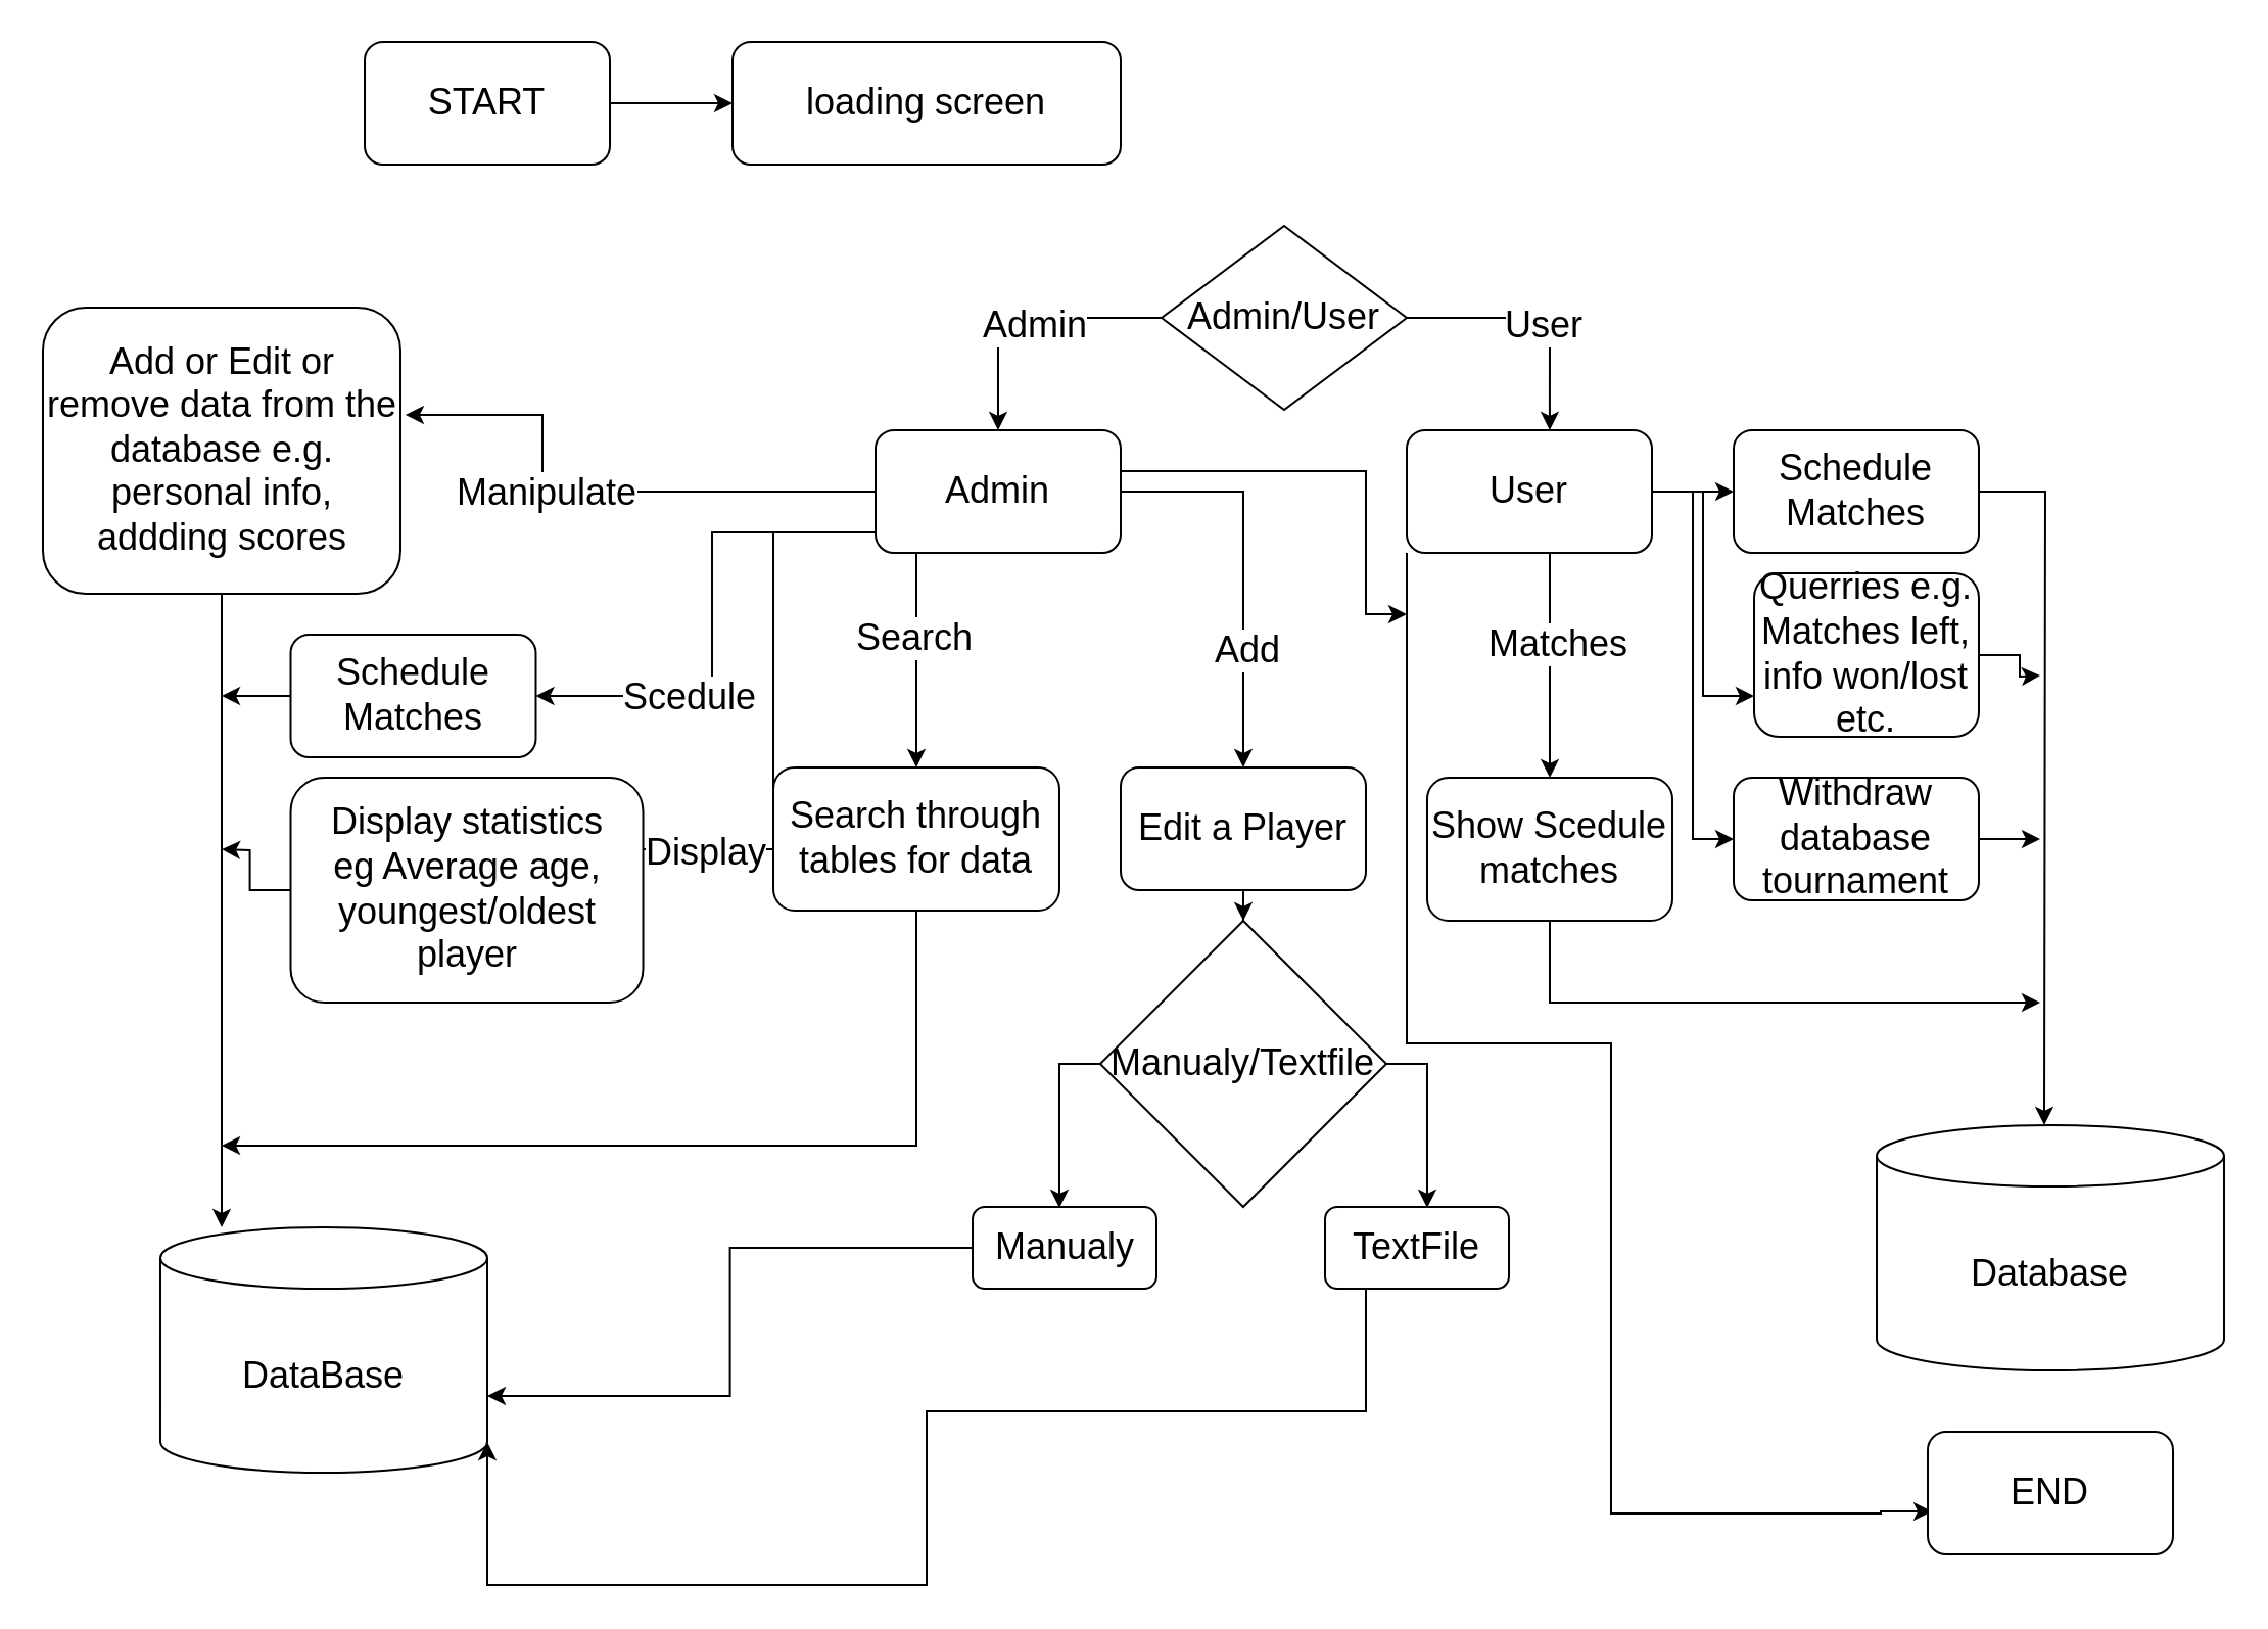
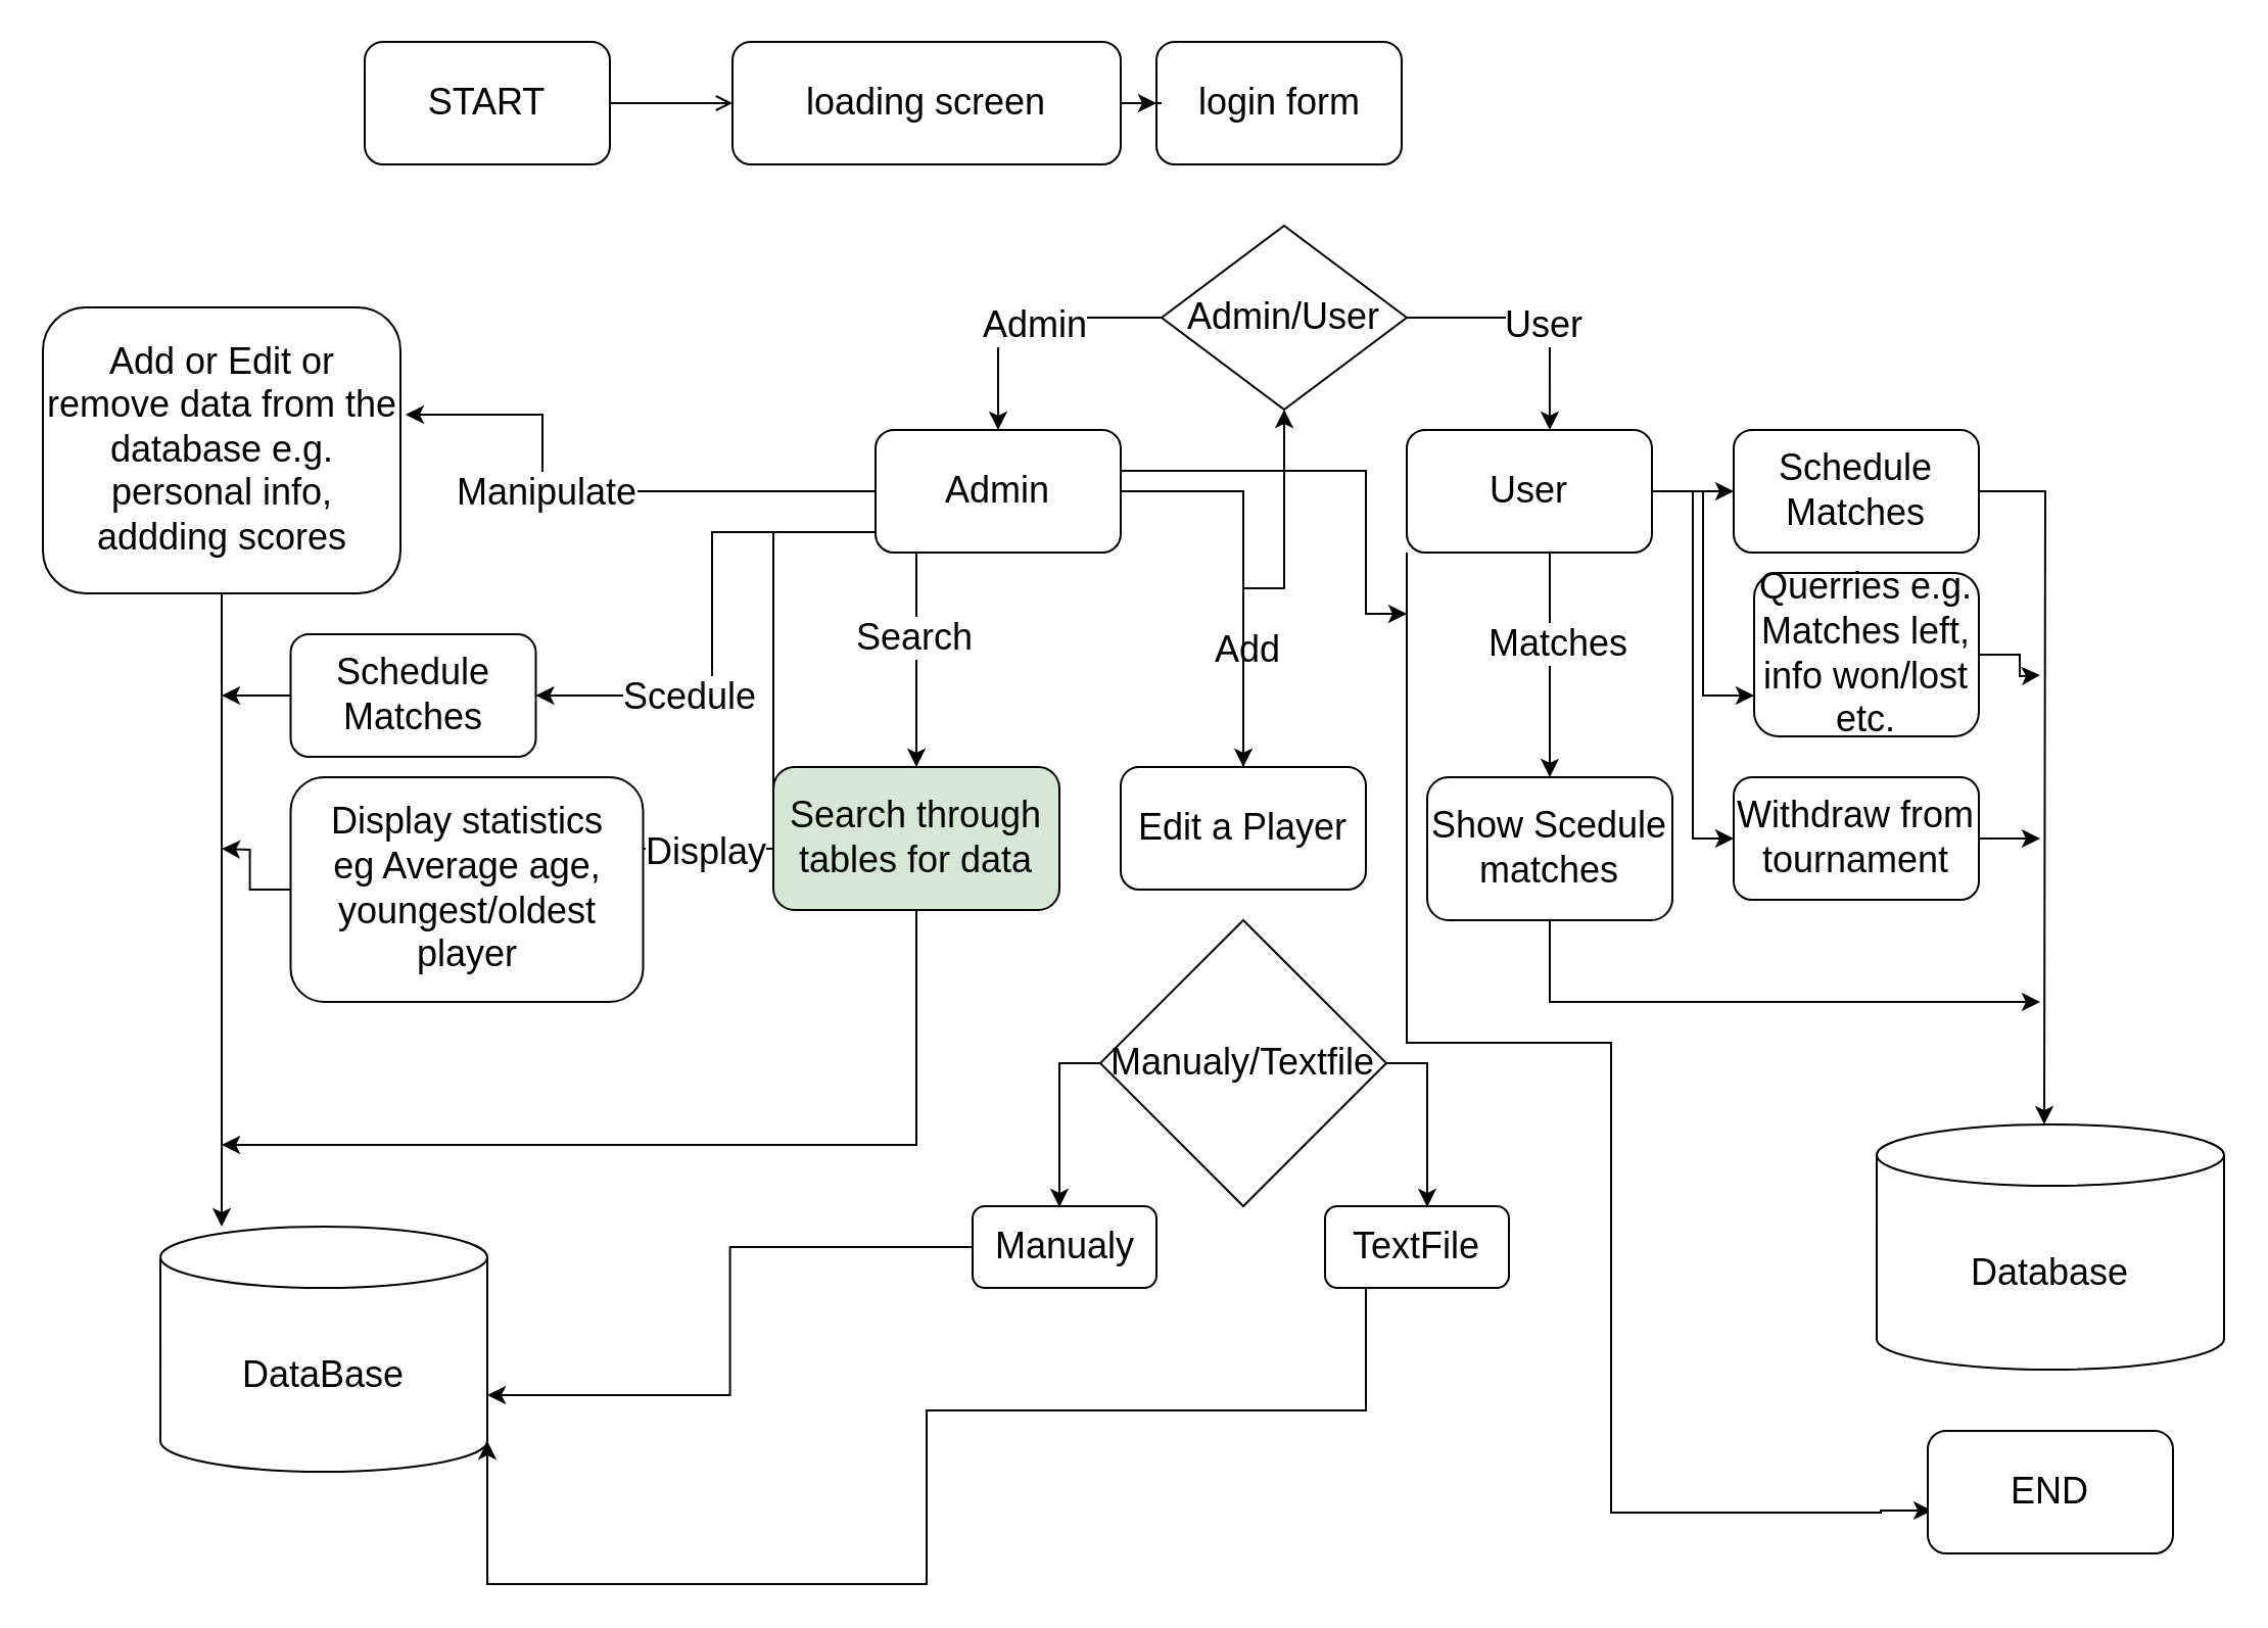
- <mxCell id="6" value="" style="edgeStyle=orthogonalEdgeStyle;rounded=0;orthogonalLoop=1;jettySize=auto;html=1;" parent="1" source="7" target="9" edge="1"><mxGeometry relative="1" as="geometry" /></mxCell>
+ <mxCell id="6" value="" style="edgeStyle=orthogonalEdgeStyle;rounded=0;orthogonalLoop=1;jettySize=auto;html=1;endArrow=open;" parent="1" source="7" target="9" edge="1"><mxGeometry relative="1" as="geometry" /></mxCell>
+ <mxCell id="8" value="" style="edgeStyle=orthogonalEdgeStyle;rounded=0;orthogonalLoop=1;jettySize=auto;html=1;" parent="1" source="9" target="2" edge="1"><mxGeometry relative="1" as="geometry" /></mxCell>
+ <mxCell id="2" value="&lt;font style=&quot;font-size: 18px;&quot;&gt;login form&lt;/font&gt;" style="rounded=1;whiteSpace=wrap;html=1;" parent="1" vertex="1"><mxGeometry x="565.5" y="20" width="120" height="60" as="geometry" /></mxCell>
- <mxCell id="34" value="&lt;font style=&quot;font-size: 18px;&quot;&gt;Search through tables for data&lt;/font&gt;" style="rounded=1;whiteSpace=wrap;html=1;" parent="1" vertex="1"><mxGeometry x="378" y="375" width="140" height="70" as="geometry" /></mxCell>
+ <mxCell id="34" value="&lt;font style=&quot;font-size: 18px;&quot;&gt;Search through tables for data&lt;/font&gt;" style="rounded=1;whiteSpace=wrap;html=1;fillColor=#d5e8d4;" parent="1" vertex="1"><mxGeometry x="378" y="375" width="140" height="70" as="geometry" /></mxCell>
- <mxCell id="42" value="&lt;font style=&quot;font-size: 18px;&quot;&gt;Withdraw database tournament&lt;/font&gt;" style="rounded=1;whiteSpace=wrap;html=1;" parent="1" vertex="1"><mxGeometry x="848" y="380" width="120" height="60" as="geometry" /></mxCell>
+ <mxCell id="42" value="&lt;font style=&quot;font-size: 18px;&quot;&gt;Withdraw from tournament&lt;/font&gt;" style="rounded=1;whiteSpace=wrap;html=1;" parent="1" vertex="1"><mxGeometry x="848" y="380" width="120" height="60" as="geometry" /></mxCell>
- <mxCell id="45" value="" style="edgeStyle=orthogonalEdgeStyle;rounded=0;orthogonalLoop=1;jettySize=auto;html=1;" parent="1" source="46" target="49" edge="1"><mxGeometry relative="1" as="geometry" /></mxCell>
+ <mxCell id="45" value="" style="edgeStyle=orthogonalEdgeStyle;rounded=0;orthogonalLoop=1;jettySize=auto;html=1;" parent="1" source="46" target="5" edge="1"><mxGeometry relative="1" as="geometry" /></mxCell>
